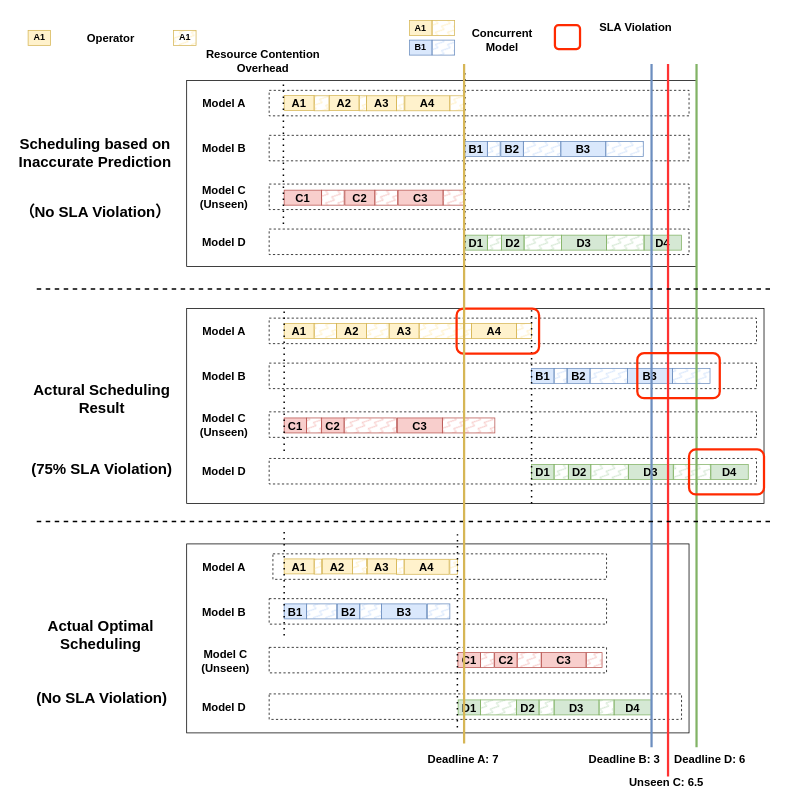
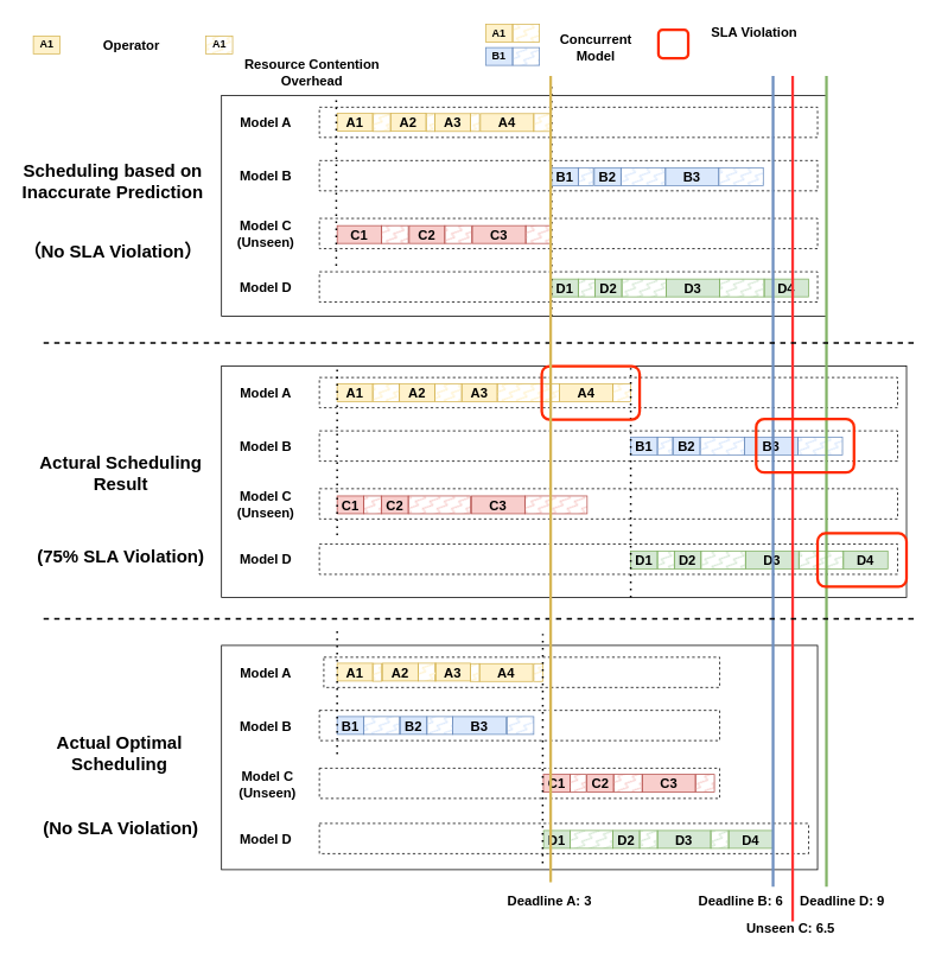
- <mxCell id="88" value="&lt;font style=&quot;font-size: 15px;&quot;&gt;Deadline A: 7&lt;br&gt;&lt;/font&gt;" style="text;html=1;strokeColor=none;fillColor=none;align=center;verticalAlign=middle;whiteSpace=wrap;rounded=0;fontStyle=1" parent="1" vertex="1"><mxGeometry x="558" y="997" width="117.75" height="30" as="geometry" /></mxCell>
+ <mxCell id="88" value="&lt;font style=&quot;font-size: 15px;&quot;&gt;Deadline A: 3&lt;br&gt;&lt;/font&gt;" style="text;html=1;strokeColor=none;fillColor=none;align=center;verticalAlign=middle;whiteSpace=wrap;rounded=0;fontStyle=1" parent="1" vertex="1"><mxGeometry x="558" y="997" width="117.75" height="30" as="geometry" /></mxCell>
- <mxCell id="133" value="&lt;font style=&quot;font-size: 15px;&quot;&gt;Deadline B: 3&lt;br&gt;&lt;/font&gt;" style="text;html=1;strokeColor=none;fillColor=none;align=center;verticalAlign=middle;whiteSpace=wrap;rounded=0;fontStyle=1" parent="1" vertex="1"><mxGeometry x="773.25" y="997" width="117.75" height="30" as="geometry" /></mxCell>
+ <mxCell id="133" value="&lt;font style=&quot;font-size: 15px;&quot;&gt;Deadline B: 6&lt;br&gt;&lt;/font&gt;" style="text;html=1;strokeColor=none;fillColor=none;align=center;verticalAlign=middle;whiteSpace=wrap;rounded=0;fontStyle=1" parent="1" vertex="1"><mxGeometry x="773.25" y="997" width="117.75" height="30" as="geometry" /></mxCell>
- <mxCell id="132" value="&lt;font style=&quot;font-size: 15px;&quot;&gt;Deadline D: 6&lt;br&gt;&lt;/font&gt;" style="text;html=1;strokeColor=none;fillColor=none;align=center;verticalAlign=middle;whiteSpace=wrap;rounded=0;fontStyle=1" parent="1" vertex="1"><mxGeometry x="887" y="997" width="117.75" height="30" as="geometry" /></mxCell>
+ <mxCell id="132" value="&lt;font style=&quot;font-size: 15px;&quot;&gt;Deadline D: 9&lt;br&gt;&lt;/font&gt;" style="text;html=1;strokeColor=none;fillColor=none;align=center;verticalAlign=middle;whiteSpace=wrap;rounded=0;fontStyle=1" parent="1" vertex="1"><mxGeometry x="887" y="997" width="117.75" height="30" as="geometry" /></mxCell>
